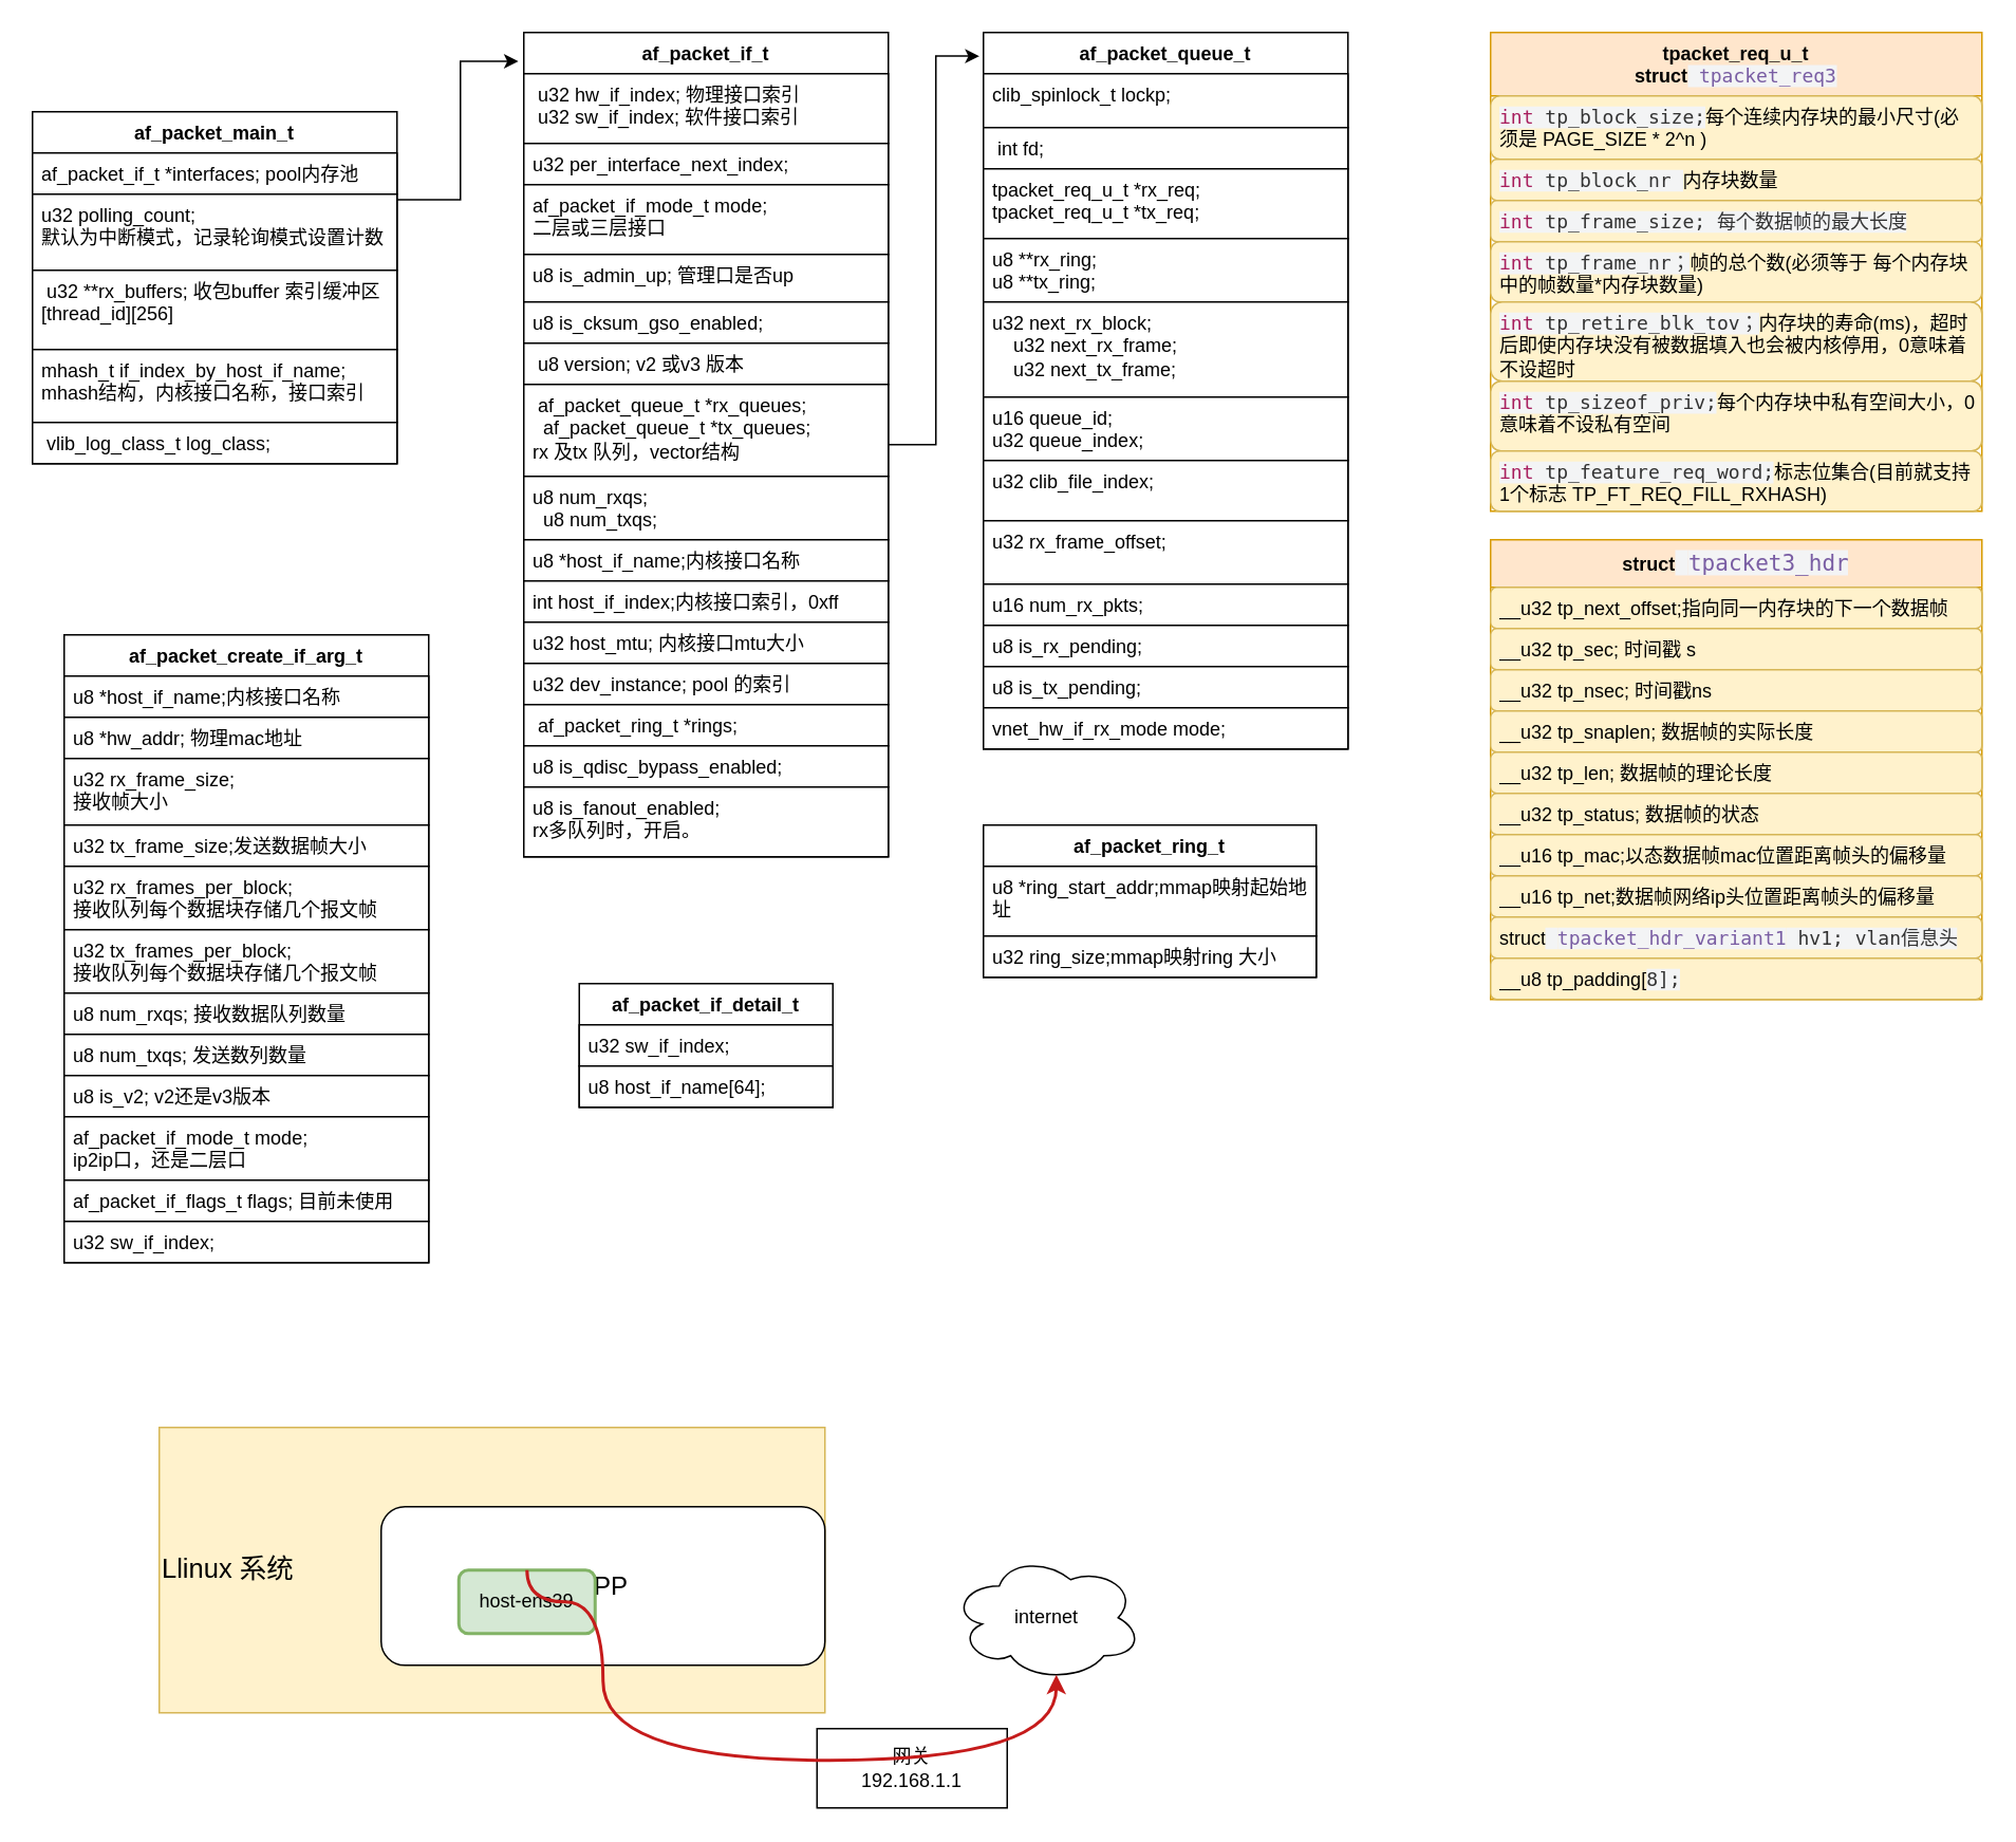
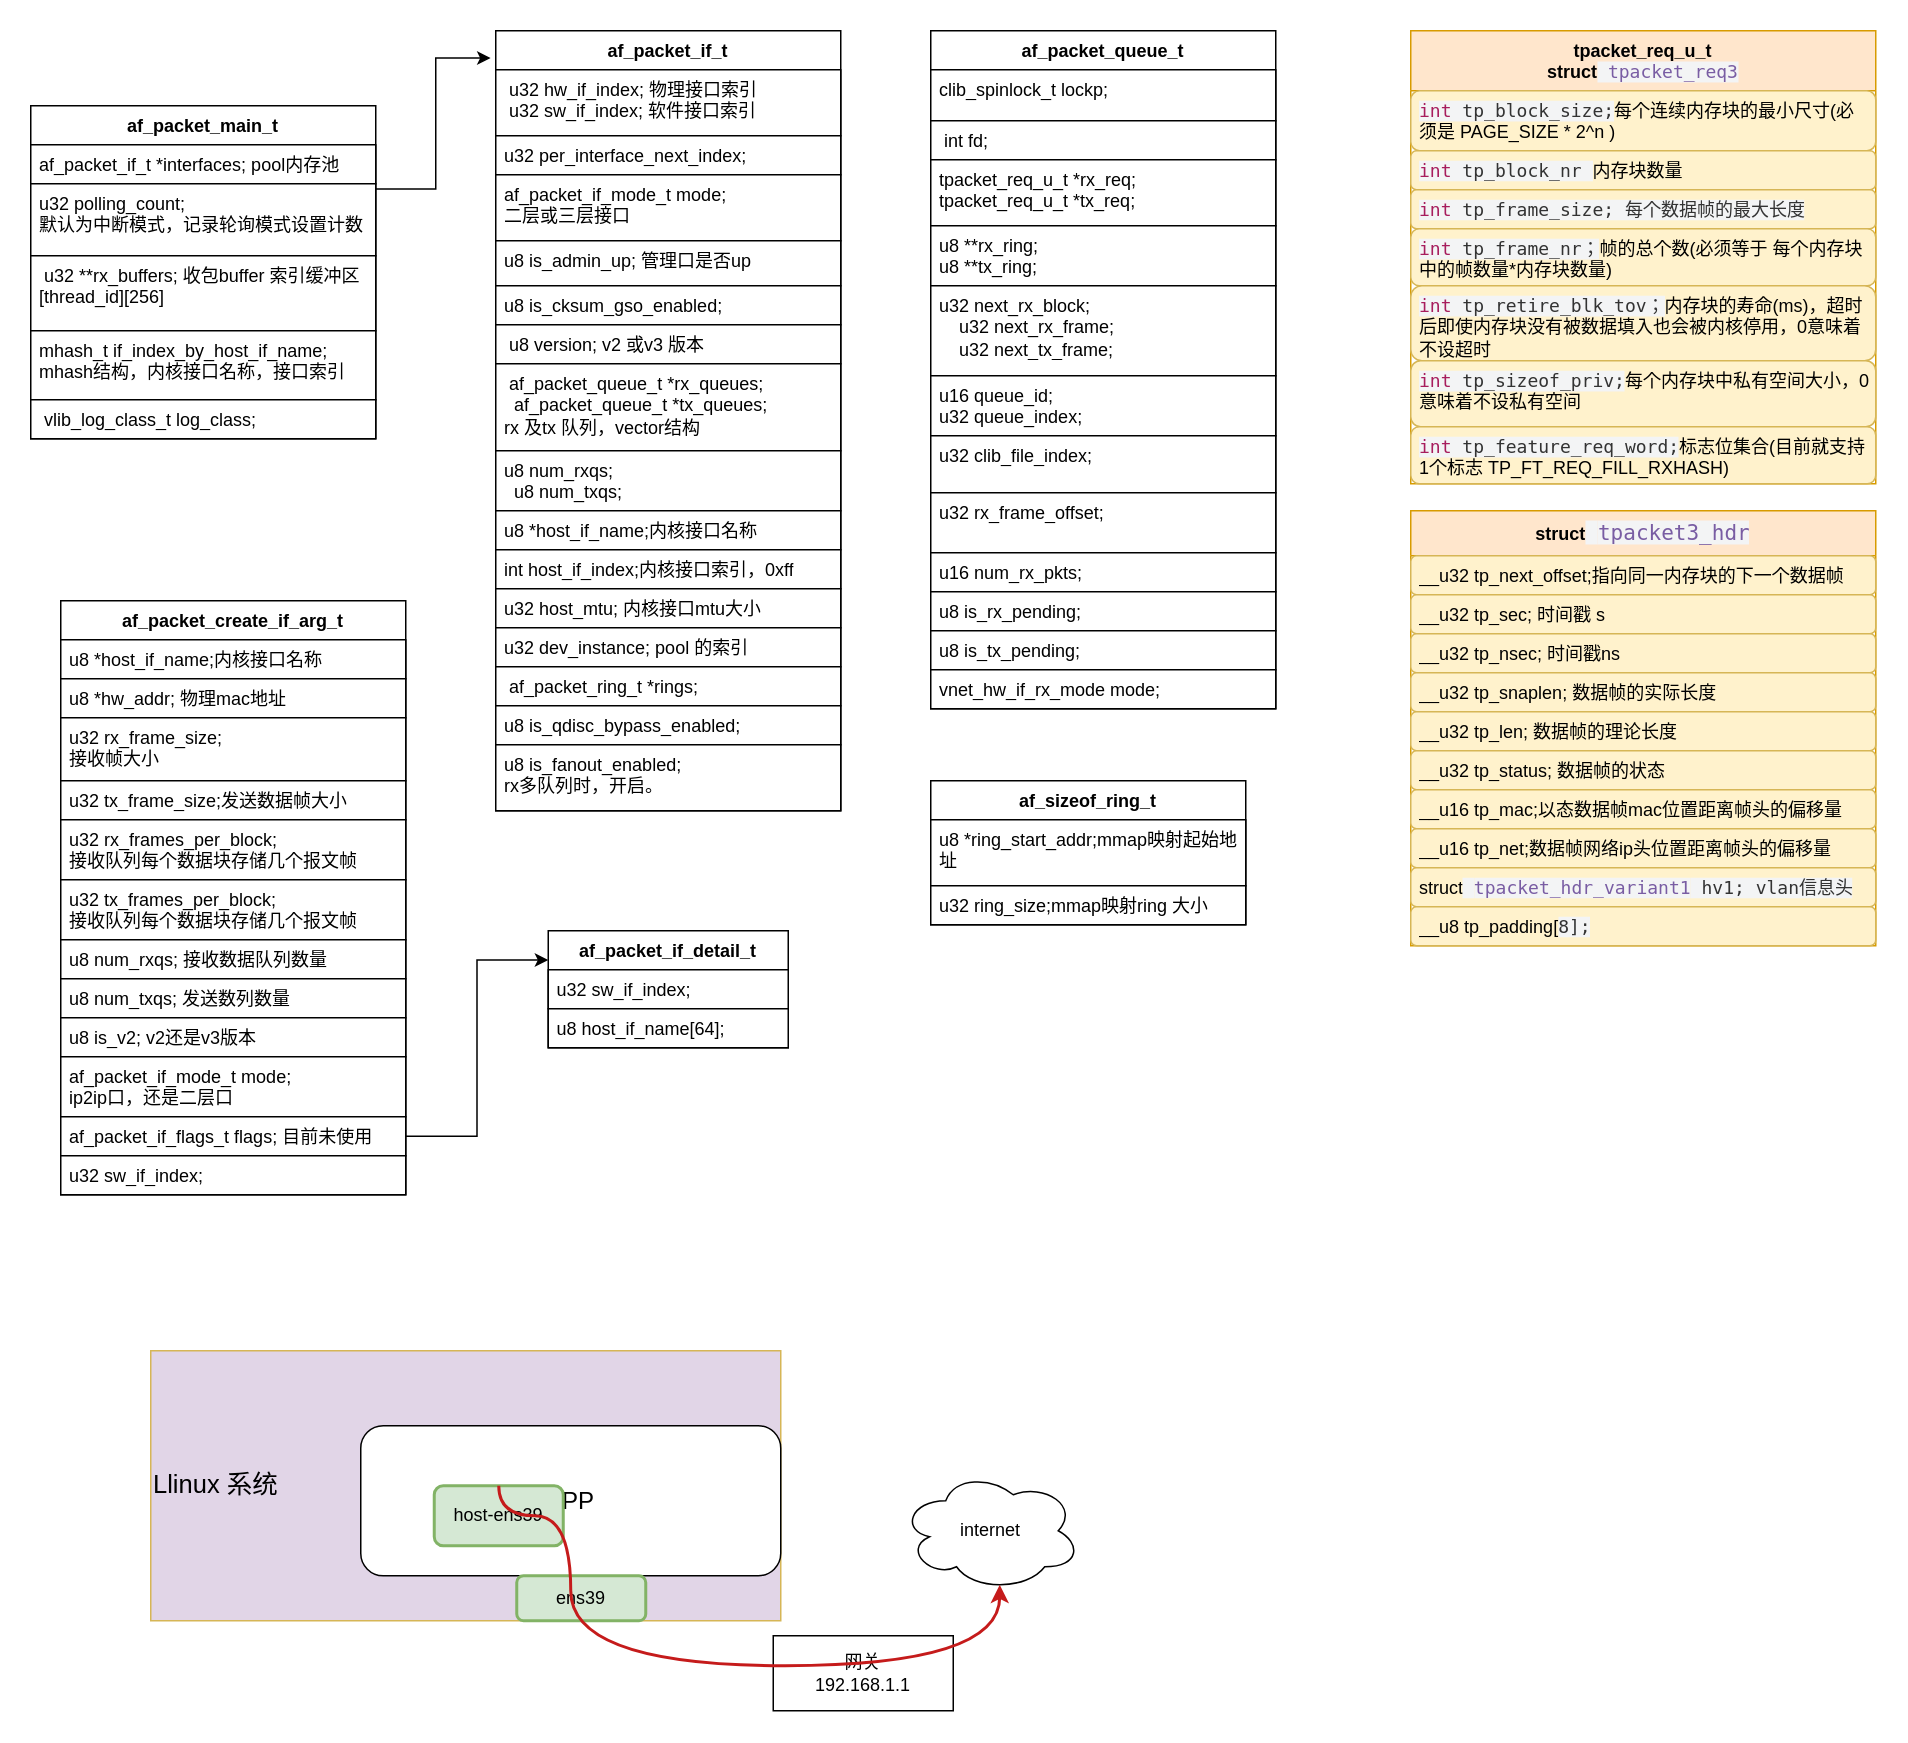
- <mxCell id="16" style="edgeStyle=orthogonalEdgeStyle;rounded=0;orthogonalLoop=1;jettySize=auto;html=1;exitX=1;exitY=0.5;exitDx=0;exitDy=0;entryX=-0.011;entryY=0.033;entryDx=0;entryDy=0;entryPerimeter=0;" edge="1" parent="1" source="17" target="33"><mxGeometry relative="1" as="geometry" /></mxCell>
- <mxCell id="46" value="af_packet_ring_t" style="swimlane;fontStyle=1;align=center;verticalAlign=top;childLayout=stackLayout;horizontal=1;startSize=26;horizontalStack=0;resizeParent=1;resizeParentMax=0;resizeLast=0;collapsible=1;marginBottom=0;whiteSpace=wrap;html=1;" vertex="1" parent="1"><mxGeometry x="620" y="520" width="210" height="96" as="geometry" /></mxCell>
+ <mxCell id="46" value="af_sizeof_ring_t" style="swimlane;fontStyle=1;align=center;verticalAlign=top;childLayout=stackLayout;horizontal=1;startSize=26;horizontalStack=0;resizeParent=1;resizeParentMax=0;resizeLast=0;collapsible=1;marginBottom=0;whiteSpace=wrap;html=1;" vertex="1" parent="1"><mxGeometry x="620" y="520" width="210" height="96" as="geometry" /></mxCell>
+ <mxCell id="65" style="edgeStyle=orthogonalEdgeStyle;rounded=0;orthogonalLoop=1;jettySize=auto;html=1;exitX=1;exitY=0.5;exitDx=0;exitDy=0;entryX=0;entryY=0.25;entryDx=0;entryDy=0;" edge="1" parent="1" source="63" target="49"><mxGeometry relative="1" as="geometry" /></mxCell>
- <mxCell id="3" value="&lt;font style=&quot;font-size: 17px;&quot;&gt;Llinux 系统&lt;/font&gt;" style="rounded=0;whiteSpace=wrap;html=1;align=left;fillColor=#fff2cc;strokeColor=#d6b656;" parent="1" vertex="1"><mxGeometry x="100" y="900" width="420" height="180" as="geometry" /></mxCell>
+ <mxCell id="3" value="&lt;font style=&quot;font-size: 17px;&quot;&gt;Llinux 系统&lt;/font&gt;" style="rounded=0;whiteSpace=wrap;html=1;align=left;fillColor=#e1d5e7;strokeColor=#d6b656;" parent="1" vertex="1"><mxGeometry x="100" y="900" width="420" height="180" as="geometry" /></mxCell>
+ <mxCell id="6" value="ens39" style="text;html=1;strokeColor=#82b366;fillColor=#d5e8d4;align=center;verticalAlign=middle;whiteSpace=wrap;rounded=1;strokeWidth=2;" parent="1" vertex="1"><mxGeometry x="344" y="1050" width="86" height="30" as="geometry" /></mxCell>
